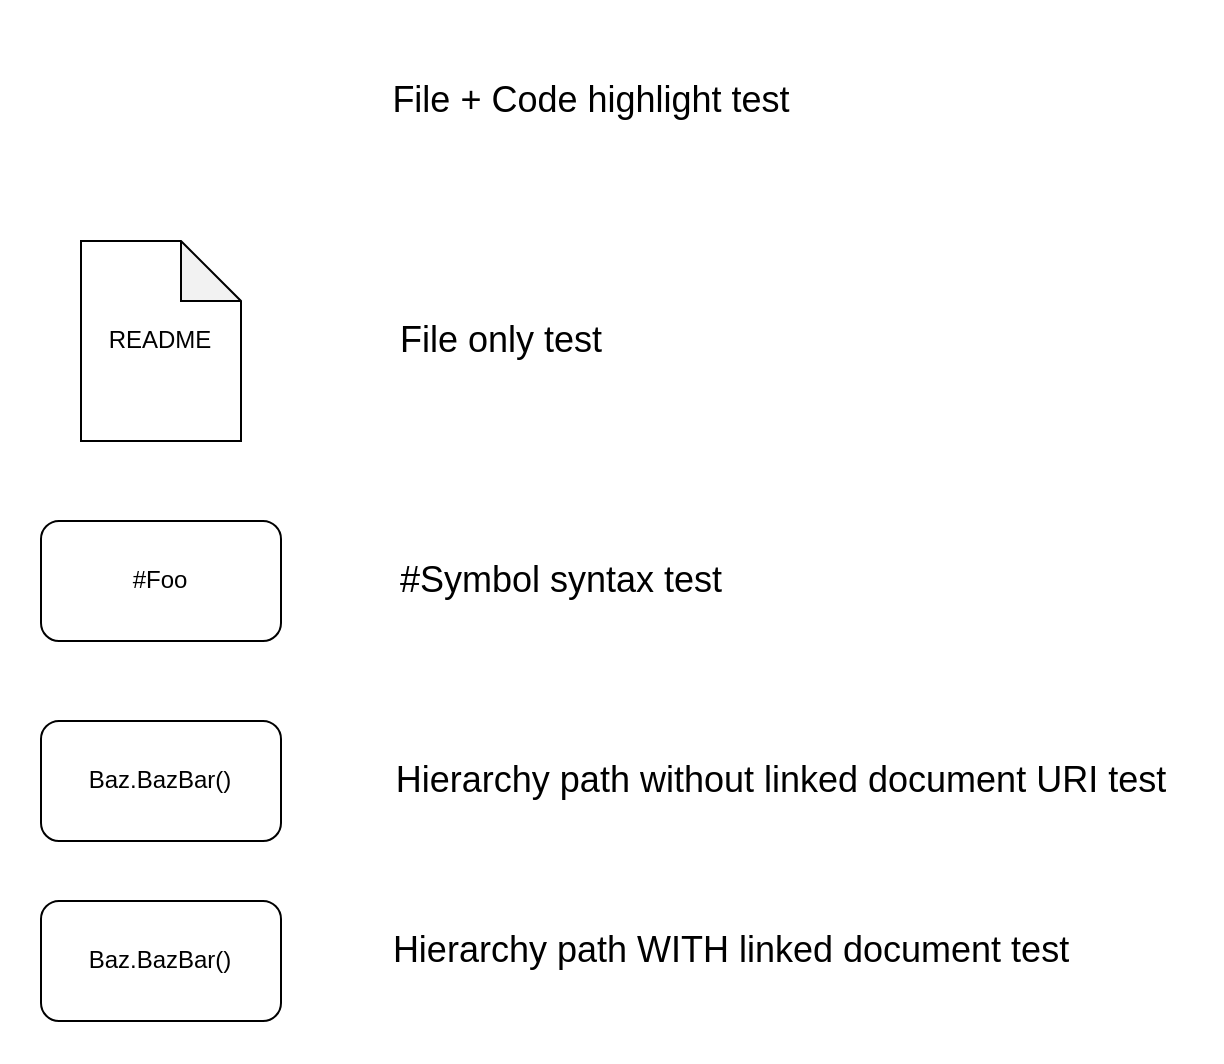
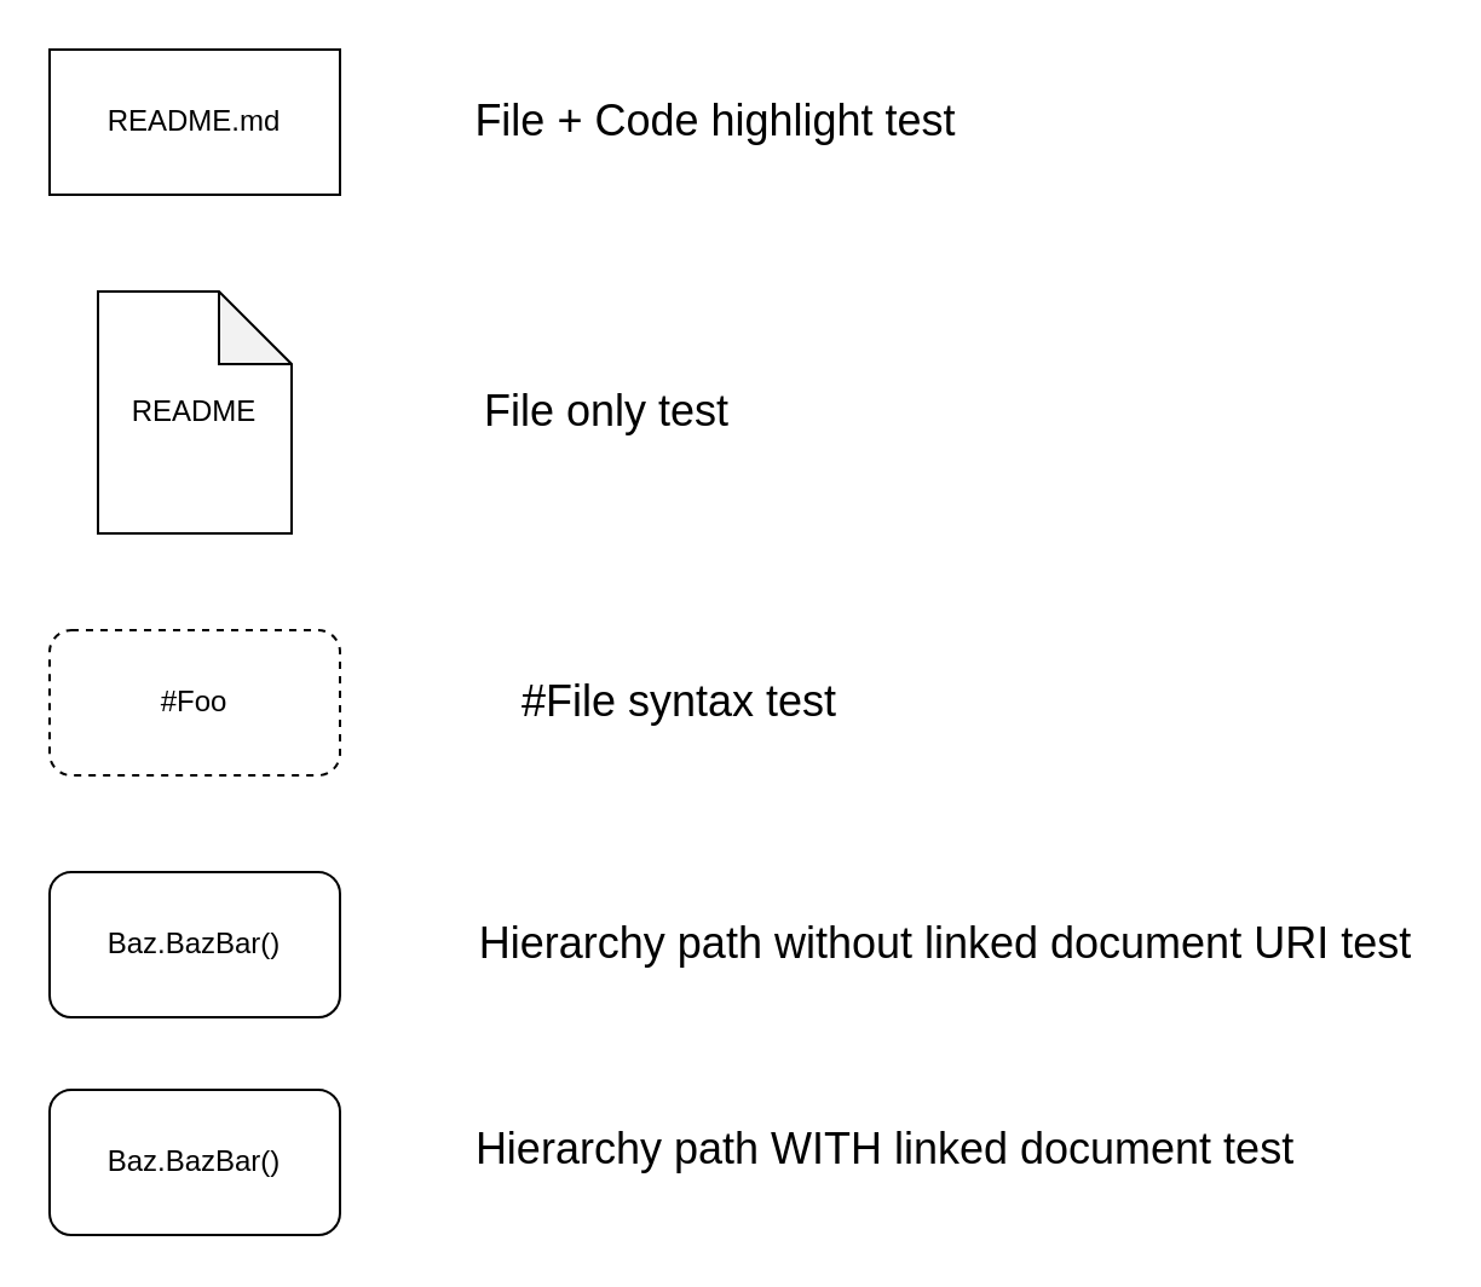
+ <mxCell id="2" value="README.md" style="rounded=0;whiteSpace=wrap;html=1;" parent="1" vertex="1"><mxGeometry x="20" y="20" width="120" height="60" as="geometry" /></mxCell>
- <mxCell id="4" value="#Foo" style="rounded=1;whiteSpace=wrap;html=1;" parent="1" vertex="1"><mxGeometry x="20" y="260" width="120" height="60" as="geometry" /></mxCell>
+ <mxCell id="4" value="#Foo" style="rounded=1;whiteSpace=wrap;html=1;dashed=1;" parent="1" vertex="1"><mxGeometry x="20" y="260" width="120" height="60" as="geometry" /></mxCell>
- <mxCell id="8" value="#Symbol syntax test" style="text;html=1;align=center;verticalAlign=middle;resizable=0;points=[];autosize=1;strokeColor=none;fillColor=none;fontSize=18;fontFamily=Helvetica;fontColor=default;" parent="1" vertex="1"><mxGeometry x="190" y="275" width="180" height="30" as="geometry" /></mxCell>
+ <mxCell id="8" value="#File syntax test" style="text;html=1;align=center;verticalAlign=middle;resizable=0;points=[];autosize=1;strokeColor=none;fillColor=none;fontSize=18;fontFamily=Helvetica;fontColor=default;" parent="1" vertex="1"><mxGeometry x="190" y="275" width="180" height="30" as="geometry" /></mxCell>
